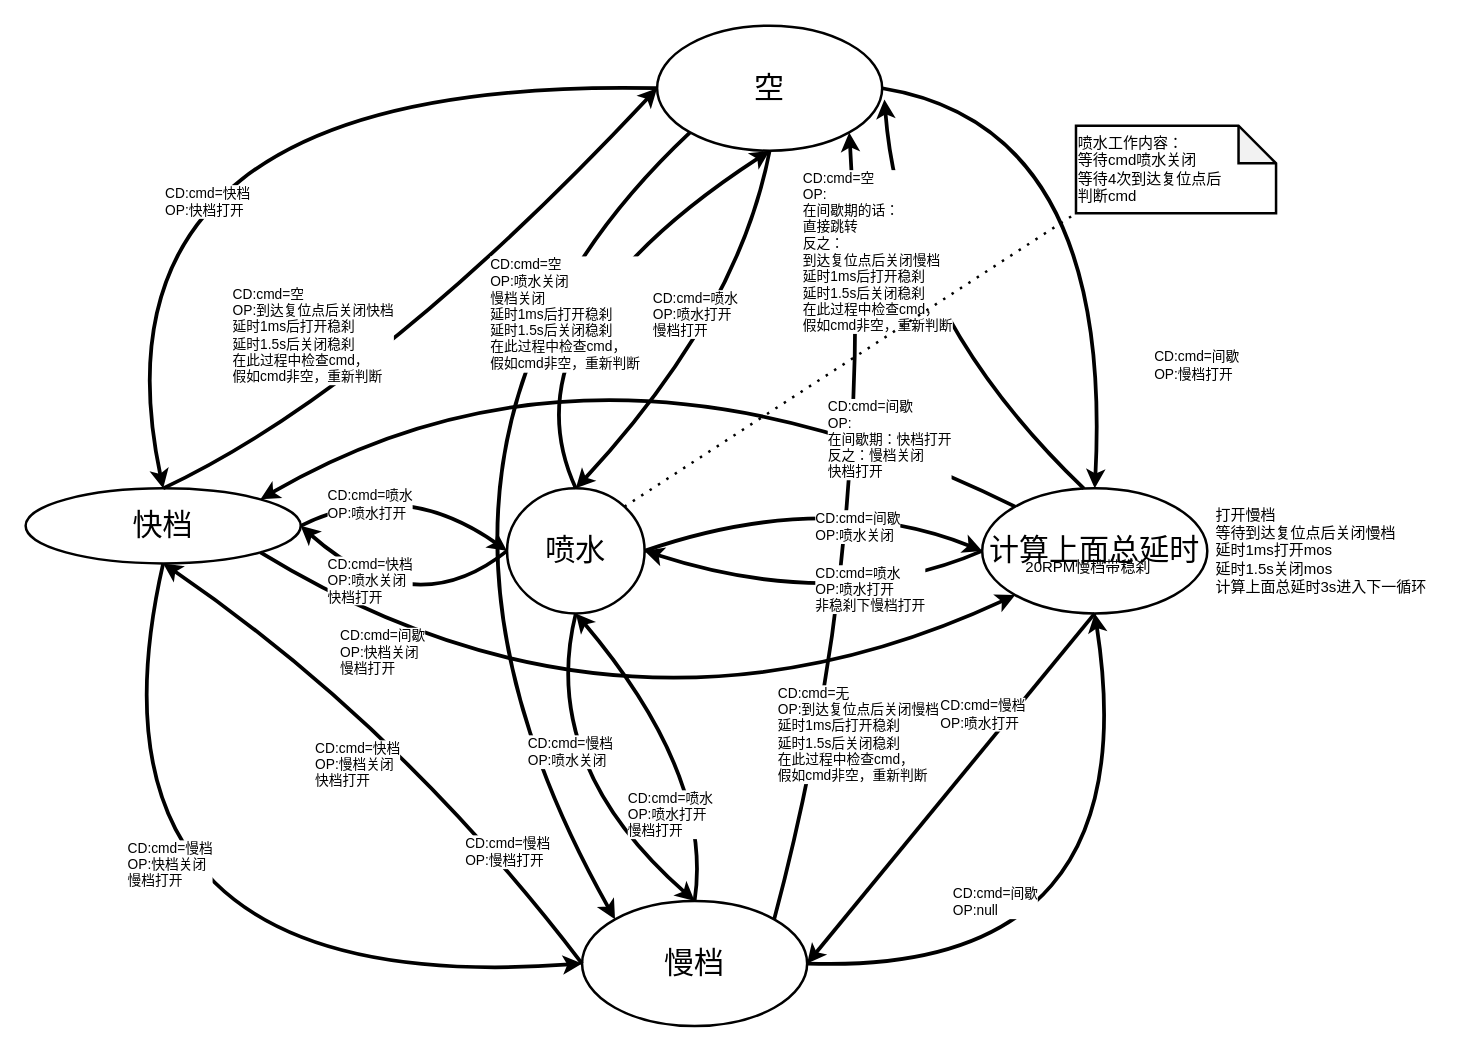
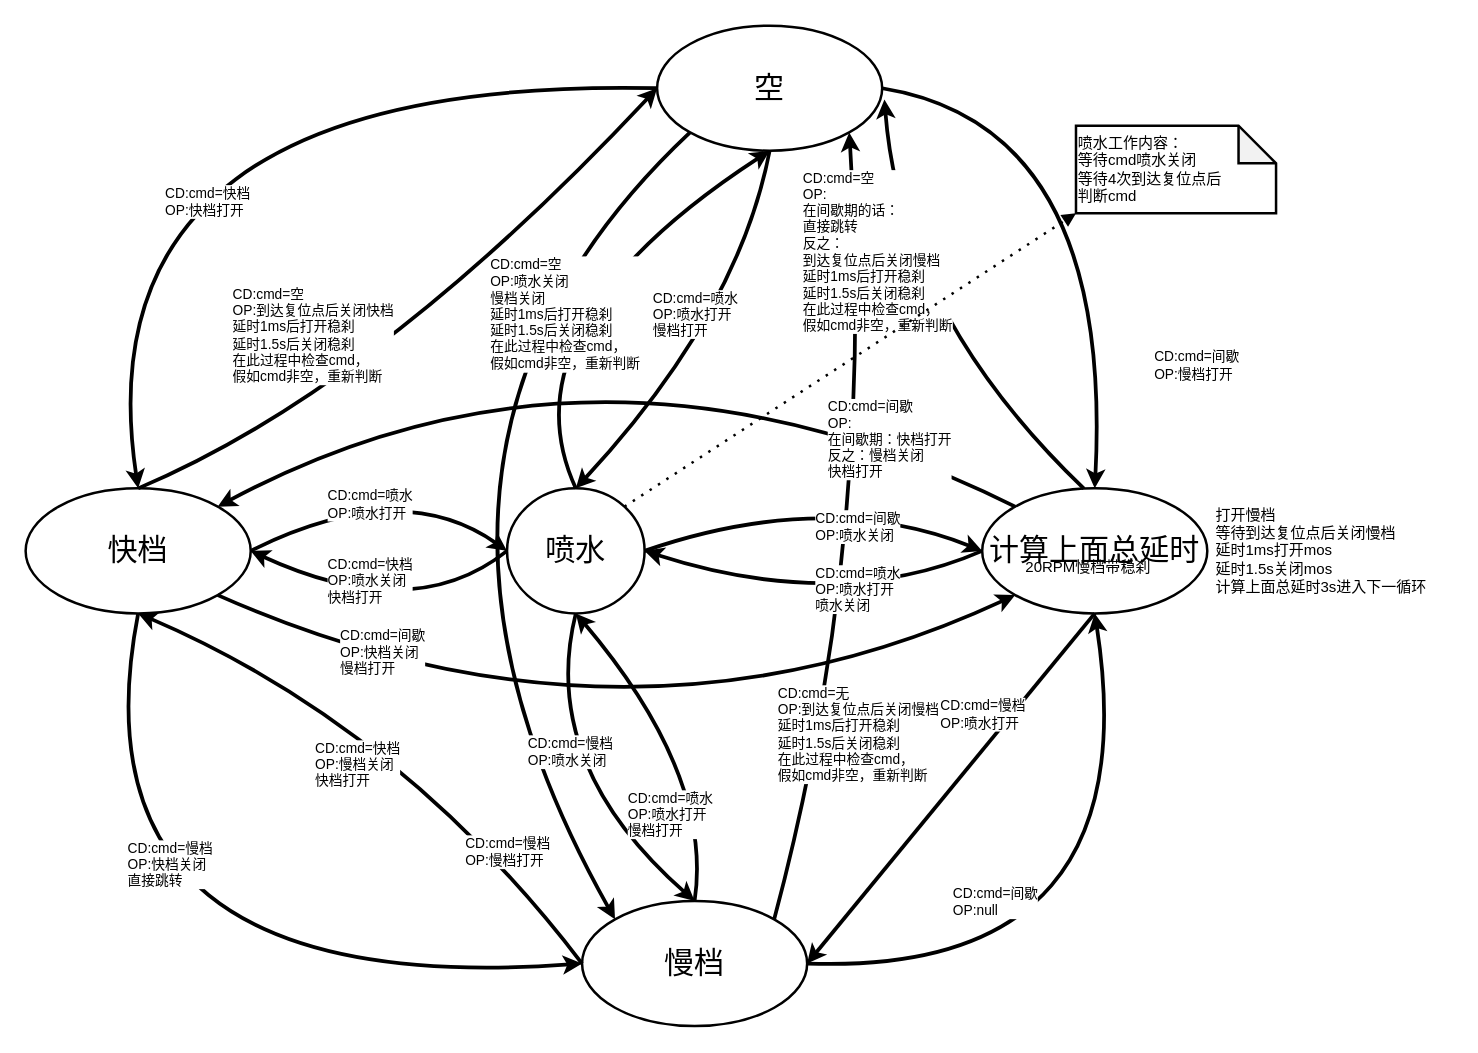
- <mxCell id="50" value="" style="endArrow=none;dashed=1;html=1;dashPattern=1 3;strokeWidth=2;entryX=0;entryY=1;entryDx=0;entryDy=0;entryPerimeter=0;exitX=1;exitY=0;exitDx=0;exitDy=0;" edge="1" parent="1" source="6" target="49"><mxGeometry width="50" height="50" relative="1" as="geometry"><mxPoint x="500" y="420" as="sourcePoint" /><mxPoint x="550" y="370" as="targetPoint" /></mxGeometry></mxCell>
+ <mxCell id="50" value="" style="endArrow=block;dashed=1;html=1;dashPattern=1 3;strokeWidth=2;entryX=0;entryY=1;entryDx=0;entryDy=0;entryPerimeter=0;exitX=1;exitY=0;exitDx=0;exitDy=0;" edge="1" parent="1" source="6" target="49"><mxGeometry width="50" height="50" relative="1" as="geometry"><mxPoint x="500" y="420" as="sourcePoint" /><mxPoint x="550" y="370" as="targetPoint" /></mxGeometry></mxCell>
- <mxCell id="3" value="快档" style="ellipse;whiteSpace=wrap;html=1;rounded=0;shadow=0;strokeWidth=2;fillColor=none;fontSize=24;align=center;" vertex="1" parent="1"><mxGeometry x="20" y="390" width="220" height="60" as="geometry" /></mxCell>
+ <mxCell id="3" value="快档" style="ellipse;whiteSpace=wrap;html=1;rounded=0;shadow=0;strokeWidth=2;fillColor=none;fontSize=24;align=center;" vertex="1" parent="1"><mxGeometry x="20" y="390" width="180" height="100" as="geometry" /></mxCell>
- <mxCell id="42" value="CD:cmd=喷水&lt;br&gt;OP:喷水打开&lt;br&gt;非稳刹下慢档打开" style="edgeLabel;html=1;align=left;verticalAlign=middle;resizable=0;points=[];" vertex="1" connectable="0" parent="1"><mxGeometry x="649.997" y="470.004" as="geometry" /></mxCell>
+ <mxCell id="42" value="CD:cmd=喷水&lt;br&gt;OP:喷水打开&lt;br&gt;喷水关闭" style="edgeLabel;html=1;align=left;verticalAlign=middle;resizable=0;points=[];" vertex="1" connectable="0" parent="1"><mxGeometry x="649.997" y="470.004" as="geometry" /></mxCell>
- <mxCell id="34" value="CD:cmd=慢档&lt;br&gt;OP:快档关闭&lt;br&gt;慢档打开" style="edgeLabel;html=1;align=left;verticalAlign=middle;resizable=0;points=[];" vertex="1" connectable="0" parent="1"><mxGeometry x="99.997" y="690.004" as="geometry" /></mxCell>
+ <mxCell id="34" value="CD:cmd=慢档&lt;br&gt;OP:快档关闭&lt;br&gt;直接跳转" style="edgeLabel;html=1;align=left;verticalAlign=middle;resizable=0;points=[];" vertex="1" connectable="0" parent="1"><mxGeometry x="99.997" y="690.004" as="geometry" /></mxCell>
